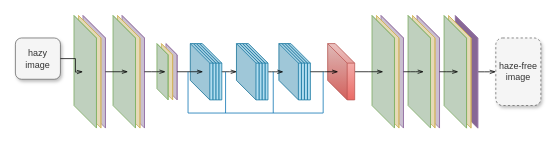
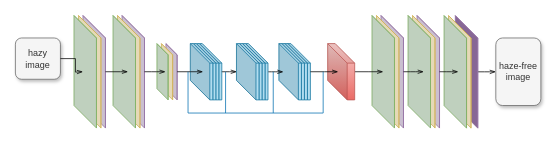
- <mxCell id="4" value="haze-free&lt;br&gt;image&lt;br&gt;" style="rounded=1;whiteSpace=wrap;html=1;fillColor=#f5f5f5;strokeColor=#666666;fontColor=#333333;shadow=1;dashed=1;" parent="1" vertex="1"><mxGeometry x="660" y="50" width="60" height="90" as="geometry" /></mxCell>
+ <mxCell id="4" value="haze-free&lt;br&gt;image&lt;br&gt;" style="rounded=1;whiteSpace=wrap;html=1;fillColor=#f5f5f5;strokeColor=#666666;fontColor=#333333;shadow=1;" parent="1" vertex="1"><mxGeometry x="660" y="50" width="60" height="90" as="geometry" /></mxCell>
